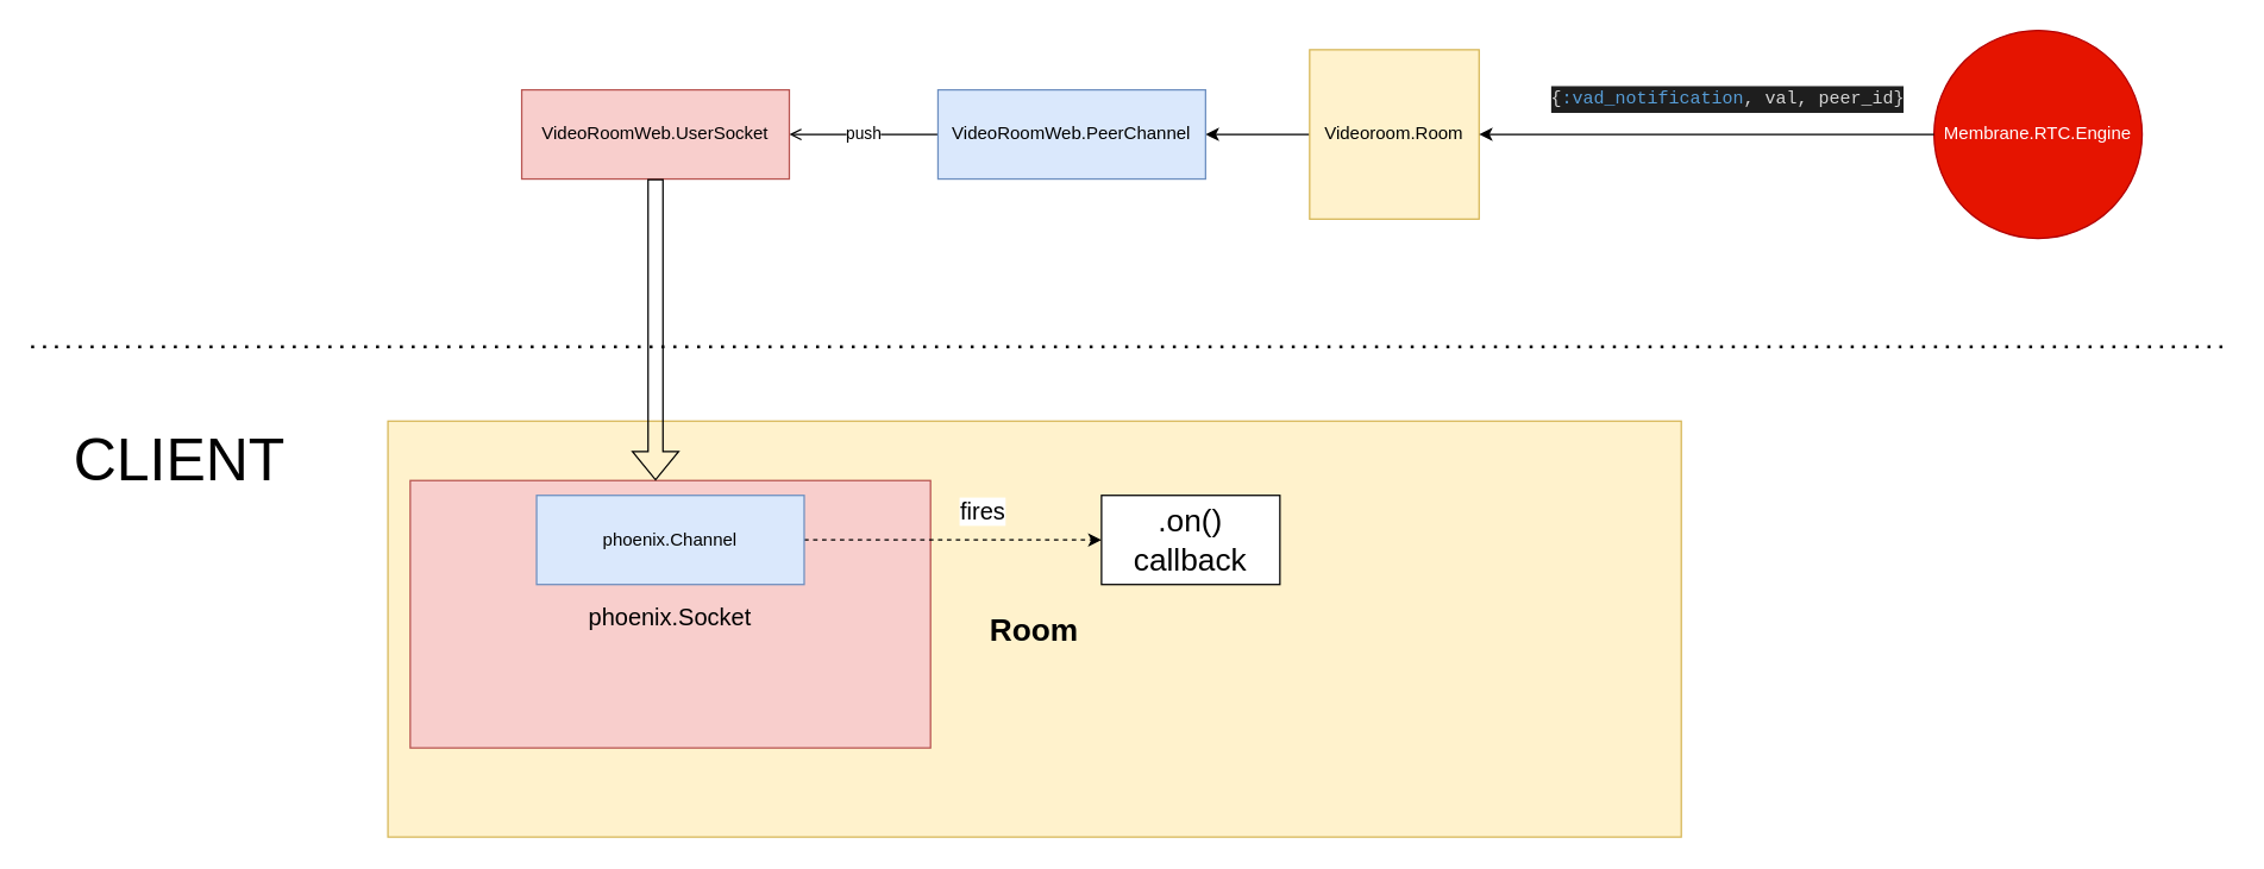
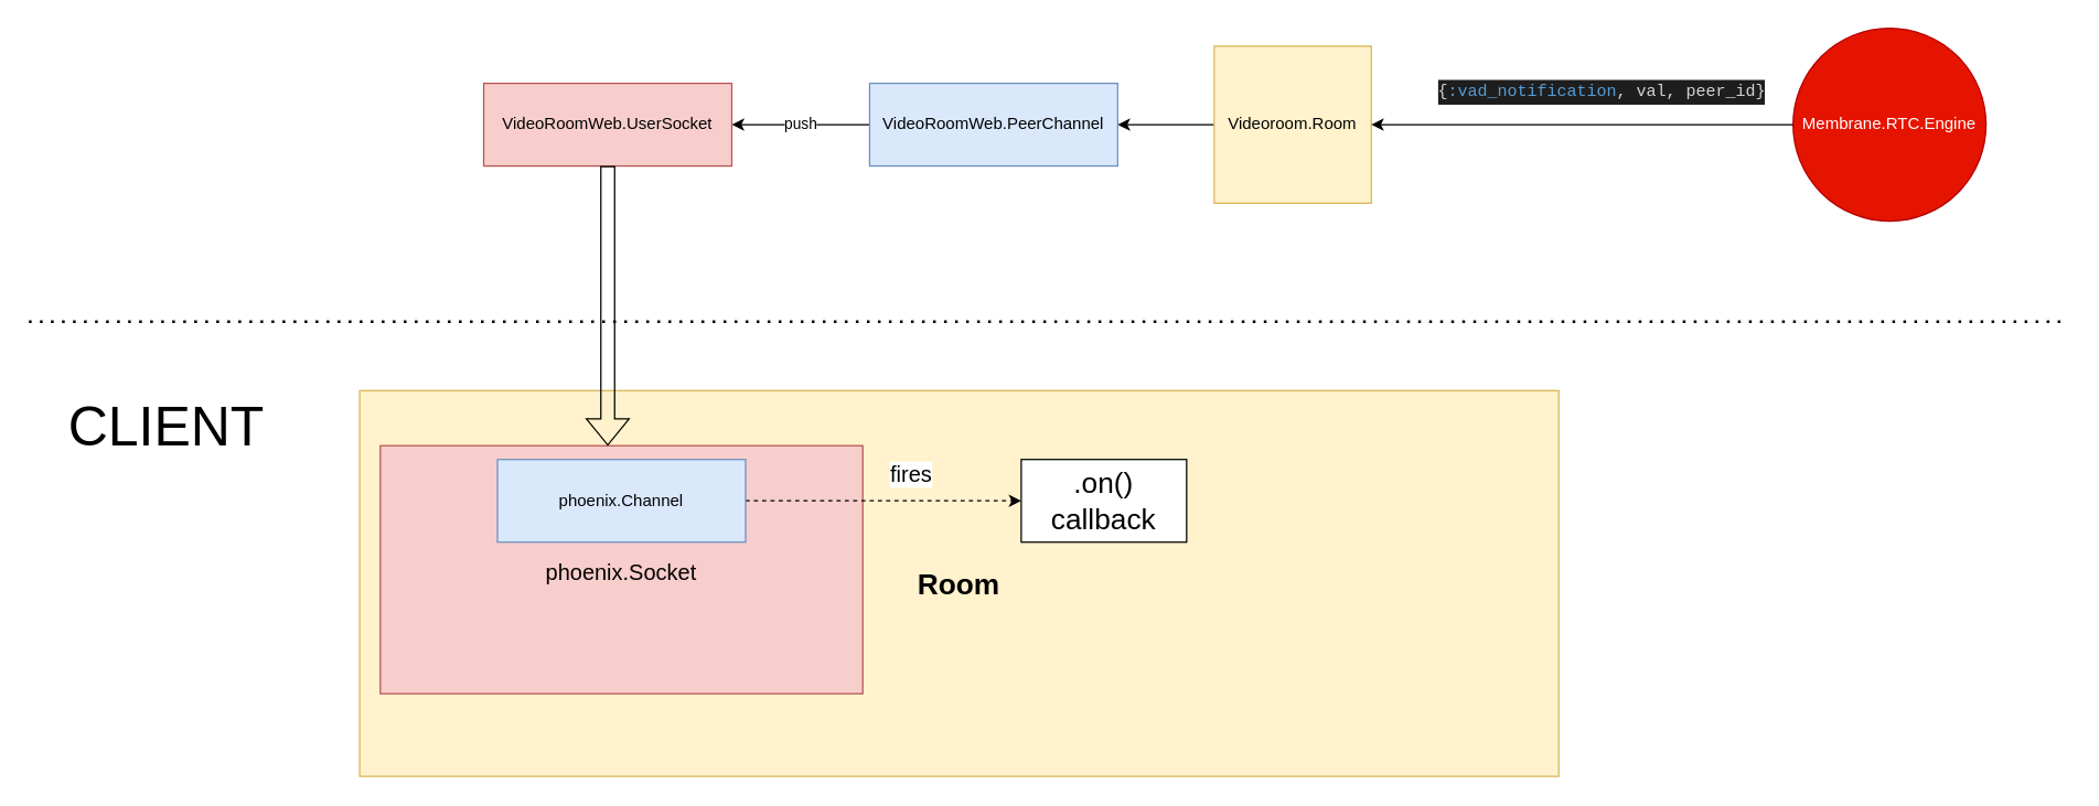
- <mxCell id="5" value="push" style="edgeStyle=orthogonalEdgeStyle;rounded=0;orthogonalLoop=1;jettySize=auto;html=1;exitX=0;exitY=0.5;exitDx=0;exitDy=0;entryX=1;entryY=0.5;entryDx=0;entryDy=0;endArrow=open;" edge="1" parent="1" source="6" target="7"><mxGeometry relative="1" as="geometry" /></mxCell>
+ <mxCell id="5" value="push" style="edgeStyle=orthogonalEdgeStyle;rounded=0;orthogonalLoop=1;jettySize=auto;html=1;exitX=0;exitY=0.5;exitDx=0;exitDy=0;entryX=1;entryY=0.5;entryDx=0;entryDy=0;" edge="1" parent="1" source="6" target="7"><mxGeometry relative="1" as="geometry" /></mxCell>
